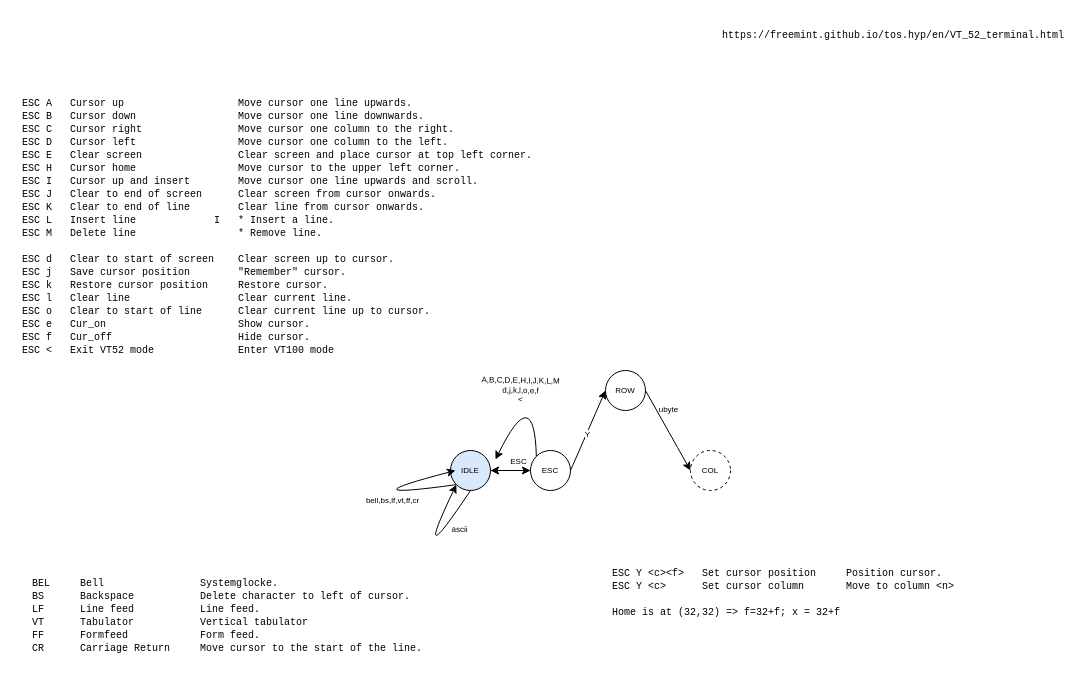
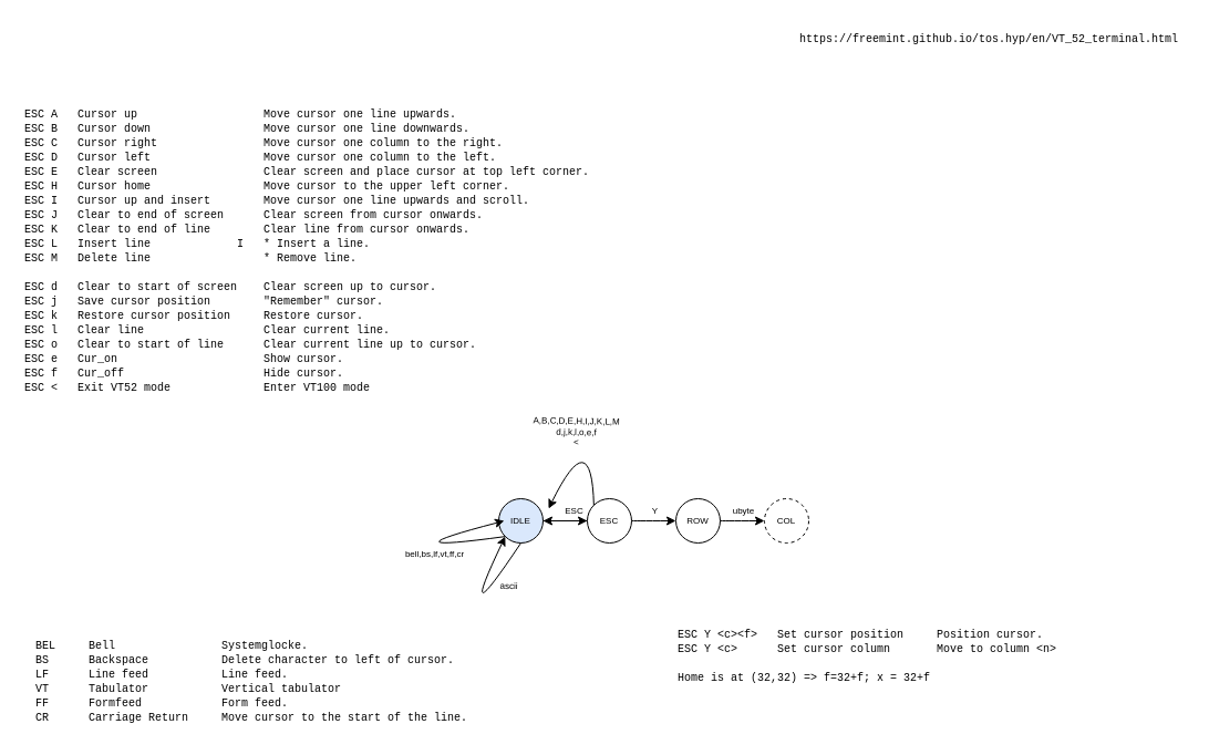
- <mxCell id="16" value="ROW" style="ellipse;whiteSpace=wrap;html=1;aspect=fixed;fontSize=8;" parent="1" vertex="1"><mxGeometry x="605" y="370" width="40" height="40" as="geometry" /></mxCell>
+ <mxCell id="16" value="ROW" style="ellipse;whiteSpace=wrap;html=1;aspect=fixed;fontSize=8;" parent="1" vertex="1"><mxGeometry x="610" y="450" width="40" height="40" as="geometry" /></mxCell>
